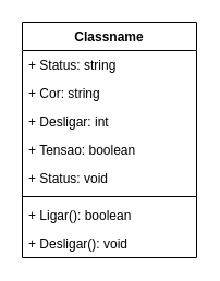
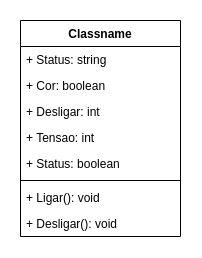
- <mxCell id="4" value="+ Cor: string&lt;div&gt;&lt;br&gt;&lt;/div&gt;" style="text;strokeColor=none;fillColor=none;align=left;verticalAlign=top;spacingLeft=4;spacingRight=4;overflow=hidden;rotatable=0;points=[[0,0.5],[1,0.5]];portConstraint=eastwest;whiteSpace=wrap;html=1;" vertex="1" parent="2"><mxGeometry y="52" width="160" height="26" as="geometry" /></mxCell>
+ <mxCell id="4" value="+ Cor: boolean&lt;div&gt;&lt;br&gt;&lt;/div&gt;" style="text;strokeColor=none;fillColor=none;align=left;verticalAlign=top;spacingLeft=4;spacingRight=4;overflow=hidden;rotatable=0;points=[[0,0.5],[1,0.5]];portConstraint=eastwest;whiteSpace=wrap;html=1;" vertex="1" parent="2"><mxGeometry y="52" width="160" height="26" as="geometry" /></mxCell>
- <mxCell id="6" value="+ Tensao: boolean&lt;div&gt;&lt;br&gt;&lt;/div&gt;" style="text;strokeColor=none;fillColor=none;align=left;verticalAlign=top;spacingLeft=4;spacingRight=4;overflow=hidden;rotatable=0;points=[[0,0.5],[1,0.5]];portConstraint=eastwest;whiteSpace=wrap;html=1;" vertex="1" parent="2"><mxGeometry y="104" width="160" height="26" as="geometry" /></mxCell>
+ <mxCell id="6" value="+ Tensao: int&lt;div&gt;&lt;br&gt;&lt;/div&gt;" style="text;strokeColor=none;fillColor=none;align=left;verticalAlign=top;spacingLeft=4;spacingRight=4;overflow=hidden;rotatable=0;points=[[0,0.5],[1,0.5]];portConstraint=eastwest;whiteSpace=wrap;html=1;" vertex="1" parent="2"><mxGeometry y="104" width="160" height="26" as="geometry" /></mxCell>
- <mxCell id="7" value="+ Status: void&lt;div&gt;&lt;br&gt;&lt;/div&gt;" style="text;strokeColor=none;fillColor=none;align=left;verticalAlign=top;spacingLeft=4;spacingRight=4;overflow=hidden;rotatable=0;points=[[0,0.5],[1,0.5]];portConstraint=eastwest;whiteSpace=wrap;html=1;" vertex="1" parent="2"><mxGeometry y="130" width="160" height="26" as="geometry" /></mxCell>
+ <mxCell id="7" value="+ Status: boolean&lt;div&gt;&lt;br&gt;&lt;/div&gt;" style="text;strokeColor=none;fillColor=none;align=left;verticalAlign=top;spacingLeft=4;spacingRight=4;overflow=hidden;rotatable=0;points=[[0,0.5],[1,0.5]];portConstraint=eastwest;whiteSpace=wrap;html=1;" vertex="1" parent="2"><mxGeometry y="130" width="160" height="26" as="geometry" /></mxCell>
- <mxCell id="9" value="+ Ligar(): boolean" style="text;strokeColor=none;fillColor=none;align=left;verticalAlign=top;spacingLeft=4;spacingRight=4;overflow=hidden;rotatable=0;points=[[0,0.5],[1,0.5]];portConstraint=eastwest;whiteSpace=wrap;html=1;" vertex="1" parent="2"><mxGeometry y="164" width="160" height="26" as="geometry" /></mxCell>
+ <mxCell id="9" value="+ Ligar(): void" style="text;strokeColor=none;fillColor=none;align=left;verticalAlign=top;spacingLeft=4;spacingRight=4;overflow=hidden;rotatable=0;points=[[0,0.5],[1,0.5]];portConstraint=eastwest;whiteSpace=wrap;html=1;" vertex="1" parent="2"><mxGeometry y="164" width="160" height="26" as="geometry" /></mxCell>
